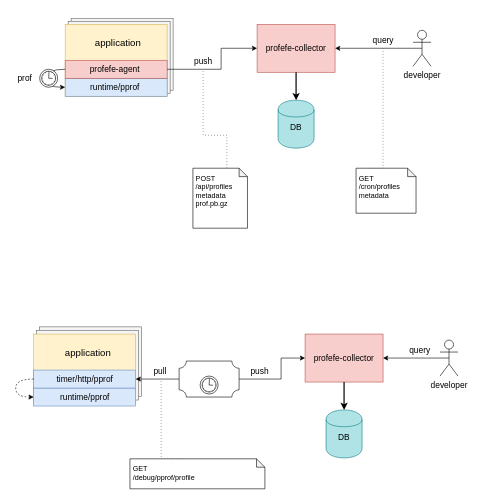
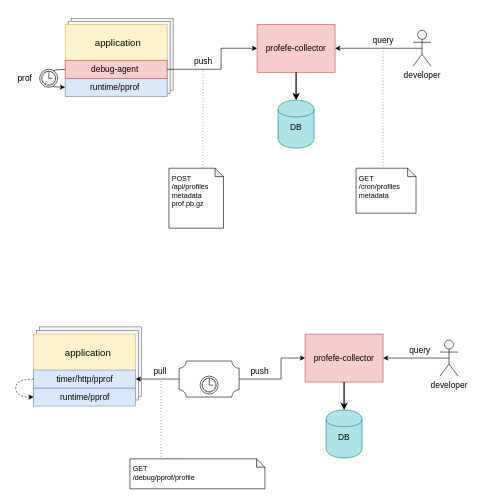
- <mxCell id="14" value="profefe-agent" style="text;html=1;strokeColor=none;fillColor=none;align=center;verticalAlign=middle;whiteSpace=wrap;rounded=0;fontSize=14;" parent="5" vertex="1"><mxGeometry x="95" y="85" width="150" height="20" as="geometry" /></mxCell>
+ <mxCell id="14" value="debug-agent" style="text;html=1;strokeColor=none;fillColor=none;align=center;verticalAlign=middle;whiteSpace=wrap;rounded=0;fontSize=14;" parent="5" vertex="1"><mxGeometry x="95" y="85" width="150" height="20" as="geometry" /></mxCell>
- <mxCell id="31" value="&lt;font style=&quot;font-size: 12px&quot;&gt;POST&lt;/font&gt;&lt;div style=&quot;font-size: 12px&quot; align=&quot;left&quot;&gt;&lt;font style=&quot;font-size: 12px&quot;&gt;/api/profiles&lt;/font&gt;&lt;br style=&quot;font-size: 12px&quot;&gt;&lt;font style=&quot;font-size: 12px&quot;&gt;&lt;font style=&quot;font-size: 12px&quot;&gt;metadata&lt;/font&gt;&lt;/font&gt;&lt;/div&gt;&lt;div style=&quot;font-size: 12px&quot; align=&quot;left&quot;&gt;&lt;font style=&quot;font-size: 12px&quot;&gt;prof.pb.gz&lt;/font&gt;&lt;/div&gt;" style="shape=note;whiteSpace=wrap;html=1;backgroundOutline=1;darkOpacity=0.05;fontSize=12;size=14;align=left;verticalAlign=top;fontFamily=Helvetica;spacing=5;" parent="1" vertex="1"><mxGeometry x="321" y="280" width="91" height="100" as="geometry" /></mxCell>
+ <mxCell id="31" value="&lt;font style=&quot;font-size: 12px&quot;&gt;POST&lt;/font&gt;&lt;div style=&quot;font-size: 12px&quot; align=&quot;left&quot;&gt;&lt;font style=&quot;font-size: 12px&quot;&gt;/api/profiles&lt;/font&gt;&lt;br style=&quot;font-size: 12px&quot;&gt;&lt;font style=&quot;font-size: 12px&quot;&gt;&lt;font style=&quot;font-size: 12px&quot;&gt;metadata&lt;/font&gt;&lt;/font&gt;&lt;/div&gt;&lt;div style=&quot;font-size: 12px&quot; align=&quot;left&quot;&gt;&lt;font style=&quot;font-size: 12px&quot;&gt;prof.pb.gz&lt;/font&gt;&lt;/div&gt;" style="shape=note;whiteSpace=wrap;html=1;backgroundOutline=1;darkOpacity=0.05;fontSize=12;size=14;align=left;verticalAlign=top;fontFamily=Helvetica;spacing=5;" parent="1" vertex="1"><mxGeometry x="281" y="280" width="91" height="100" as="geometry" /></mxCell>
